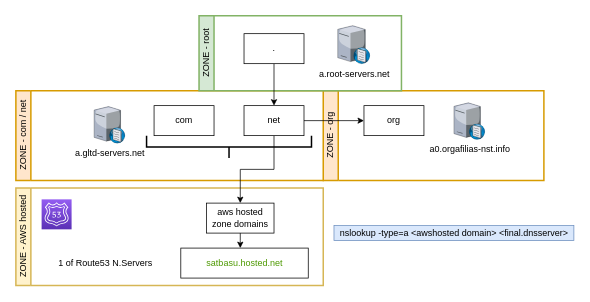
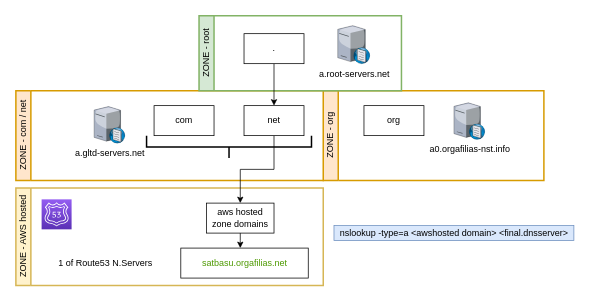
- <mxCell id="16" value="" style="edgeStyle=orthogonalEdgeStyle;rounded=0;orthogonalLoop=1;jettySize=auto;html=1;" edge="1" parent="1" source="18" target="19"><mxGeometry relative="1" as="geometry" /></mxCell>
- <mxCell id="5" value="&lt;font color=&quot;#4d9900&quot;&gt;satbasu.hosted.net&lt;/font&gt;" style="rounded=0;whiteSpace=wrap;html=1;" vertex="1" parent="2"><mxGeometry x="220" y="80" width="170" height="40" as="geometry" /></mxCell>
+ <mxCell id="5" value="&lt;font color=&quot;#4d9900&quot;&gt;satbasu.orgafilias.net&lt;/font&gt;" style="rounded=0;whiteSpace=wrap;html=1;" vertex="1" parent="2"><mxGeometry x="220" y="80" width="170" height="40" as="geometry" /></mxCell>
